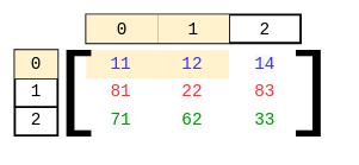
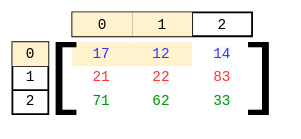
- <mxCell id="4" value="&lt;font color=&quot;#3333ff&quot; style=&quot;font-size: 24px&quot;&gt;11&lt;/font&gt;" style="shape=partialRectangle;html=1;whiteSpace=wrap;connectable=0;overflow=hidden;fillColor=#fff2cc;top=0;left=0;bottom=0;right=0;pointerEvents=1;fontFamily=Courier New;fontSize=24;strokeColor=#d6b656;" parent="3" vertex="1"><mxGeometry width="97" height="40" as="geometry"><mxRectangle width="97" height="40" as="alternateBounds" /></mxGeometry></mxCell>
+ <mxCell id="4" value="&lt;font color=&quot;#3333ff&quot; style=&quot;font-size: 24px&quot;&gt;17&lt;/font&gt;" style="shape=partialRectangle;html=1;whiteSpace=wrap;connectable=0;overflow=hidden;fillColor=#fff2cc;top=0;left=0;bottom=0;right=0;pointerEvents=1;fontFamily=Courier New;fontSize=24;strokeColor=#d6b656;" parent="3" vertex="1"><mxGeometry width="97" height="40" as="geometry"><mxRectangle width="97" height="40" as="alternateBounds" /></mxGeometry></mxCell>
- <mxCell id="8" value="&lt;font color=&quot;#ff3333&quot;&gt;81&lt;/font&gt;" style="shape=partialRectangle;html=1;whiteSpace=wrap;connectable=0;overflow=hidden;fillColor=none;top=0;left=0;bottom=0;right=0;pointerEvents=1;fontFamily=Courier New;fontSize=24;fontColor=#009900;" parent="7" vertex="1"><mxGeometry width="97" height="40" as="geometry"><mxRectangle width="97" height="40" as="alternateBounds" /></mxGeometry></mxCell>
+ <mxCell id="8" value="&lt;font color=&quot;#ff3333&quot;&gt;21&lt;/font&gt;" style="shape=partialRectangle;html=1;whiteSpace=wrap;connectable=0;overflow=hidden;fillColor=none;top=0;left=0;bottom=0;right=0;pointerEvents=1;fontFamily=Courier New;fontSize=24;fontColor=#009900;" parent="7" vertex="1"><mxGeometry width="97" height="40" as="geometry"><mxRectangle width="97" height="40" as="alternateBounds" /></mxGeometry></mxCell>
